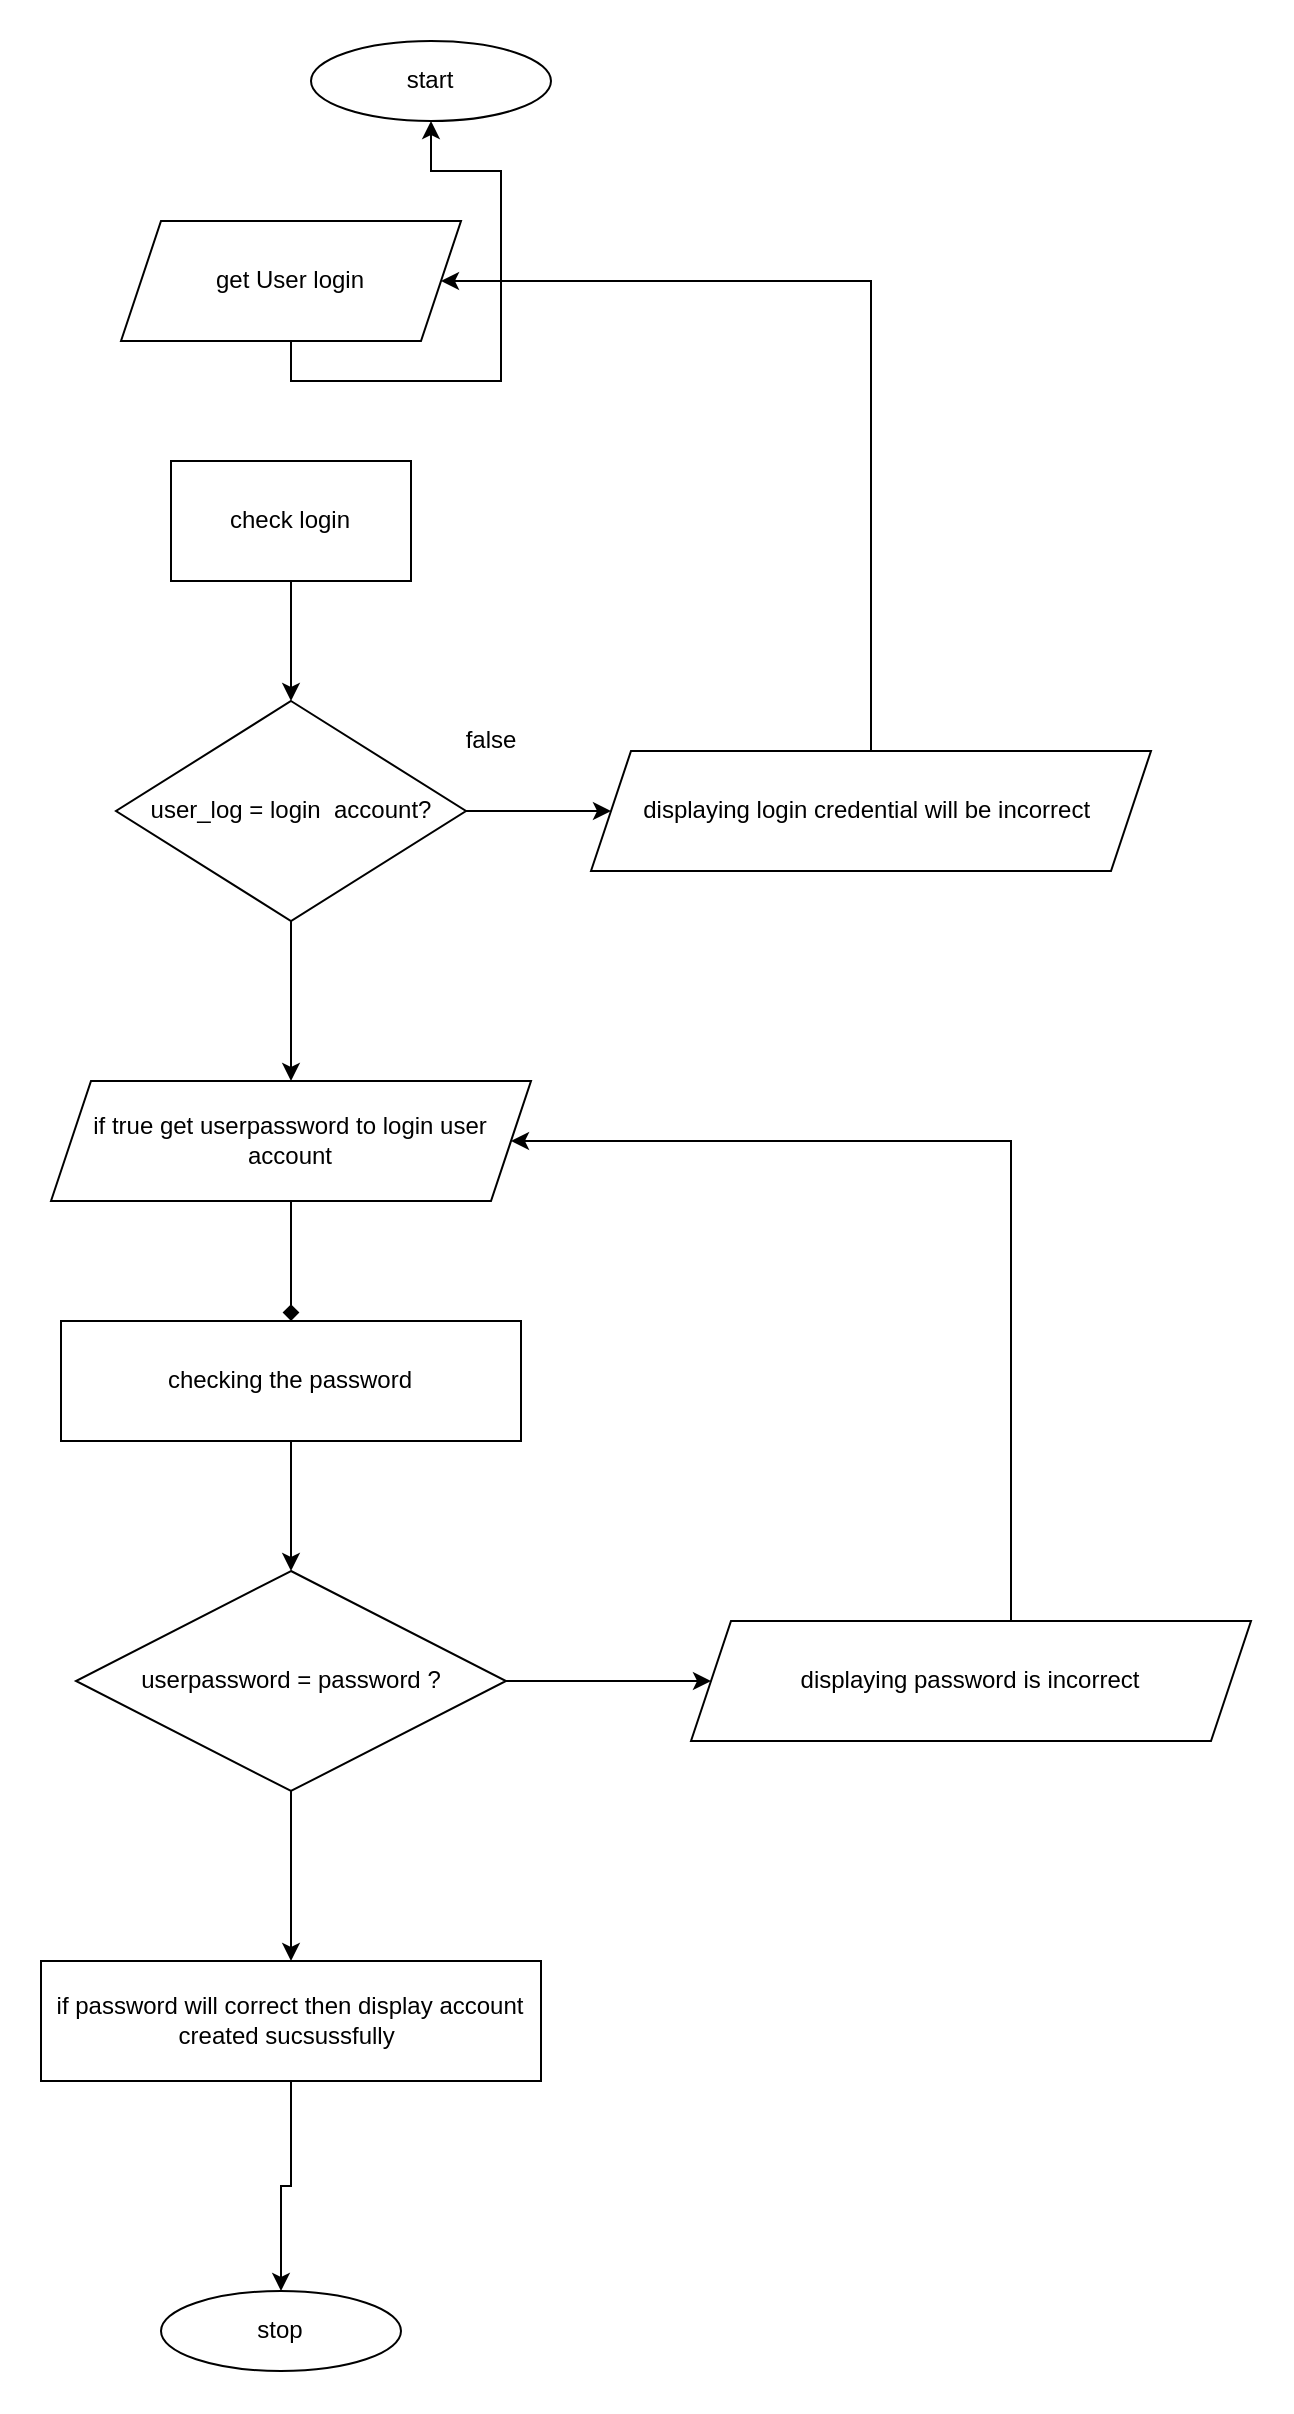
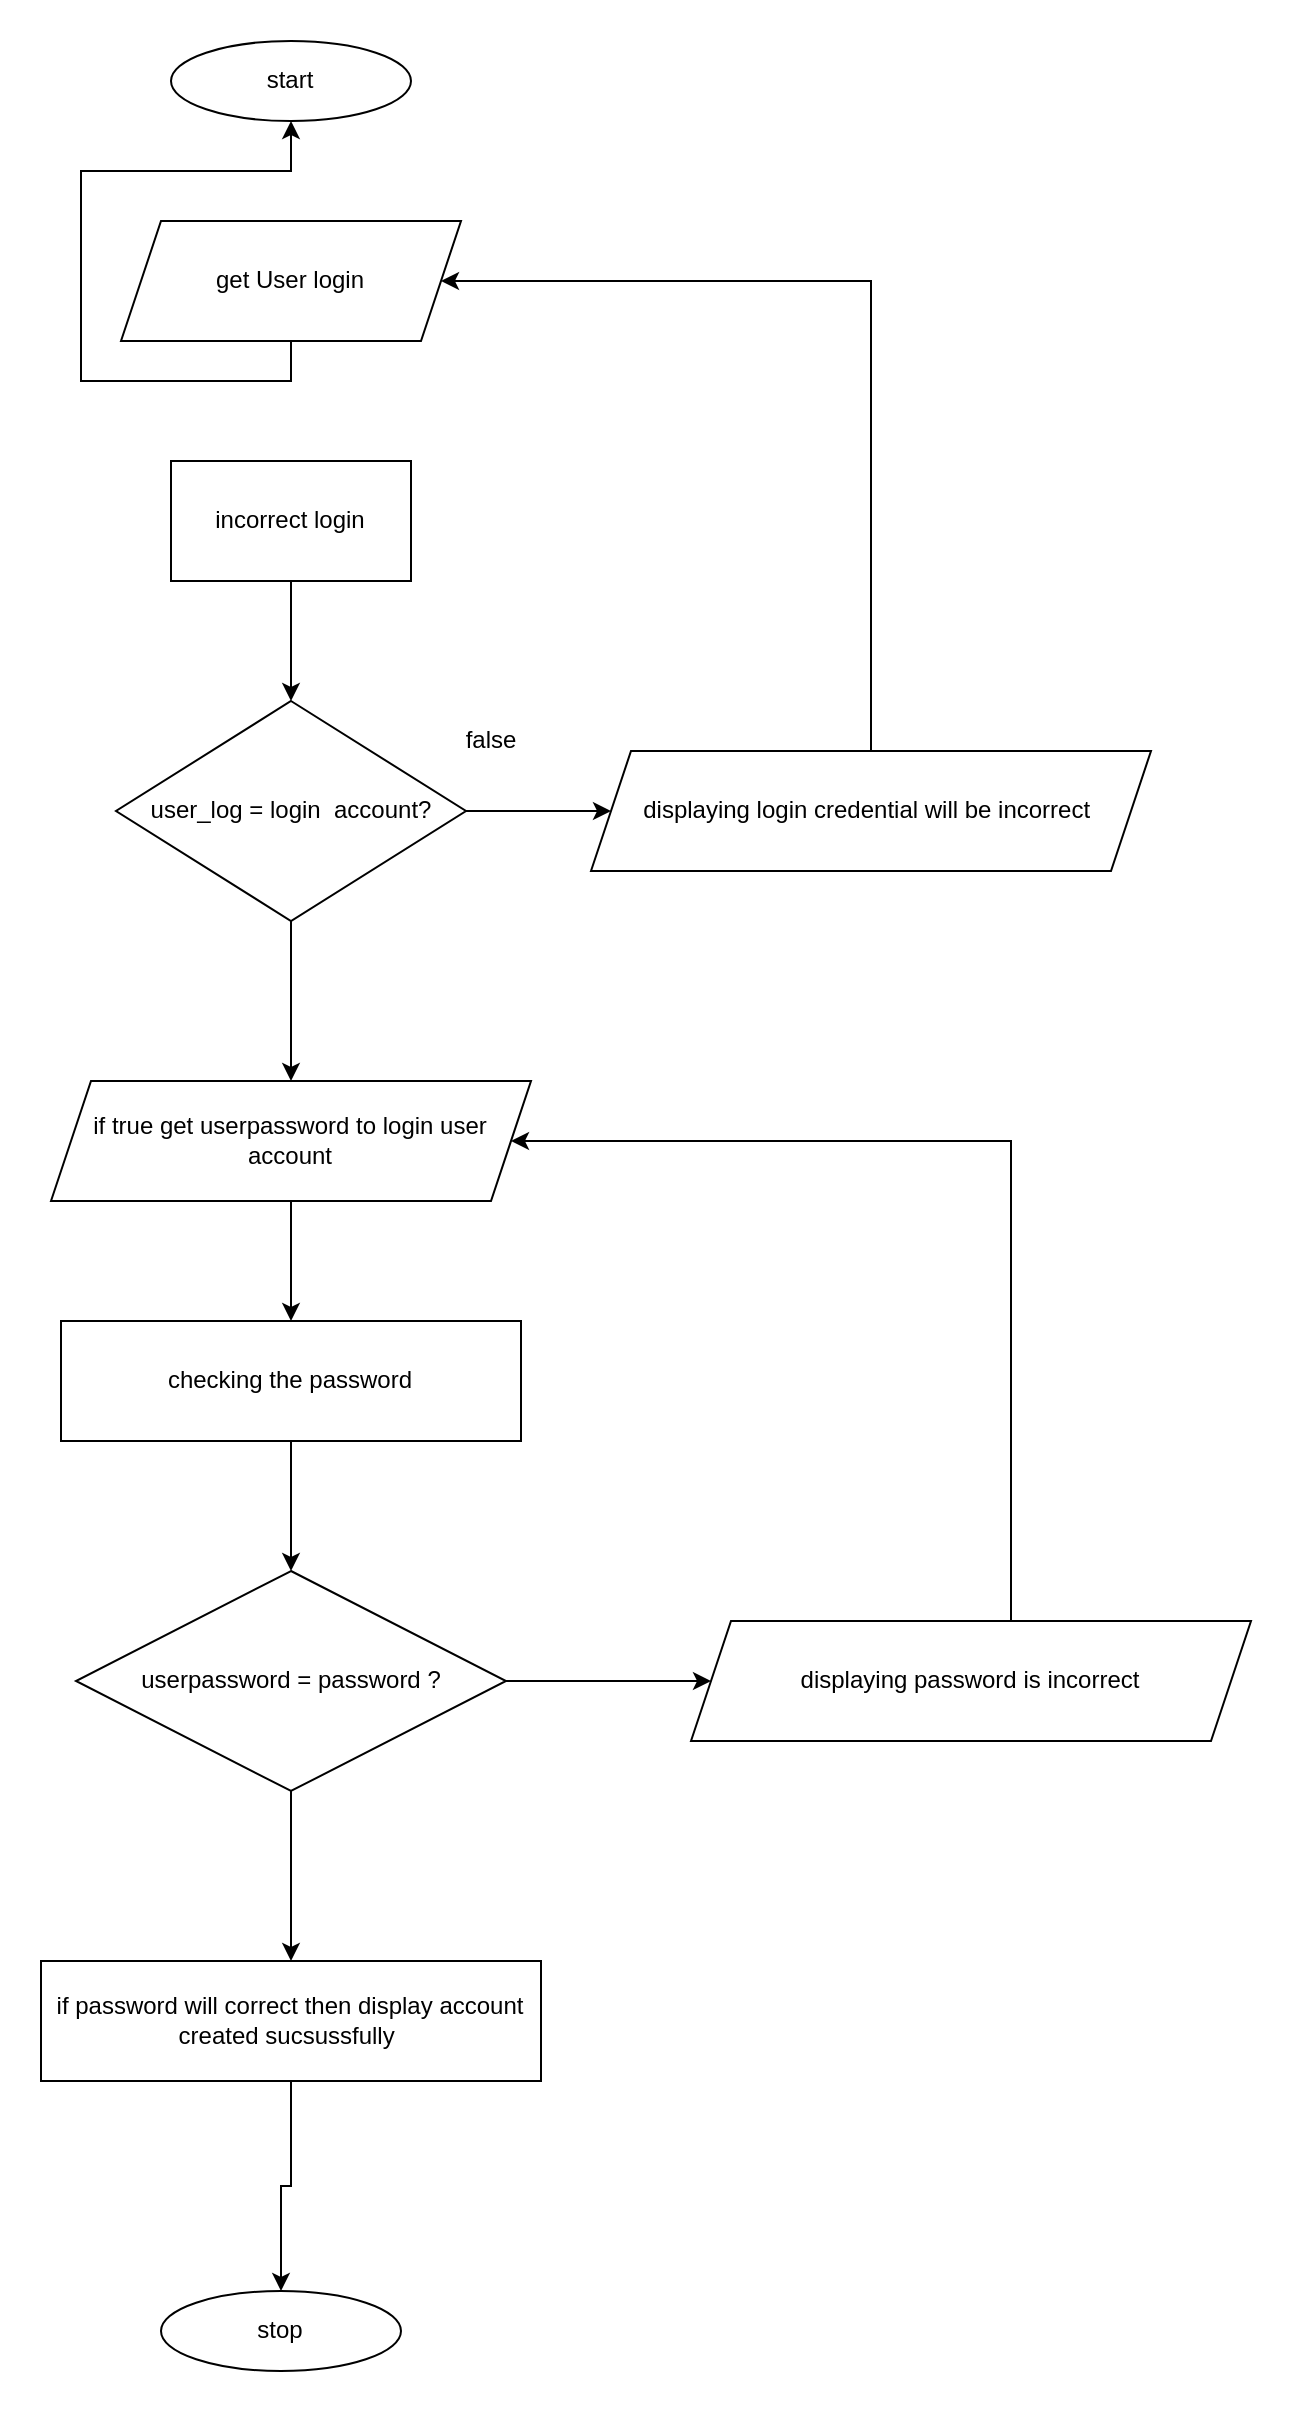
- <mxCell id="2" value="start" style="ellipse;whiteSpace=wrap;html=1;" vertex="1" parent="1"><mxGeometry x="155" y="20" width="120" height="40" as="geometry" /></mxCell>
+ <mxCell id="2" value="start" style="ellipse;whiteSpace=wrap;html=1;" vertex="1" parent="1"><mxGeometry x="85" y="20" width="120" height="40" as="geometry" /></mxCell>
- <mxCell id="9" value="check login" style="rounded=0;whiteSpace=wrap;html=1;" vertex="1" parent="1"><mxGeometry x="85" y="230" width="120" height="60" as="geometry" /></mxCell>
+ <mxCell id="9" value="incorrect login" style="rounded=0;whiteSpace=wrap;html=1;" vertex="1" parent="1"><mxGeometry x="85" y="230" width="120" height="60" as="geometry" /></mxCell>
- <mxCell id="13" style="edgeStyle=orthogonalEdgeStyle;rounded=0;orthogonalLoop=1;jettySize=auto;html=1;entryX=0.5;entryY=0;entryDx=0;entryDy=0;endArrow=diamond;" edge="1" parent="1" source="14" target="16"><mxGeometry relative="1" as="geometry" /></mxCell>
+ <mxCell id="13" style="edgeStyle=orthogonalEdgeStyle;rounded=0;orthogonalLoop=1;jettySize=auto;html=1;entryX=0.5;entryY=0;entryDx=0;entryDy=0;" edge="1" parent="1" source="14" target="16"><mxGeometry relative="1" as="geometry" /></mxCell>
